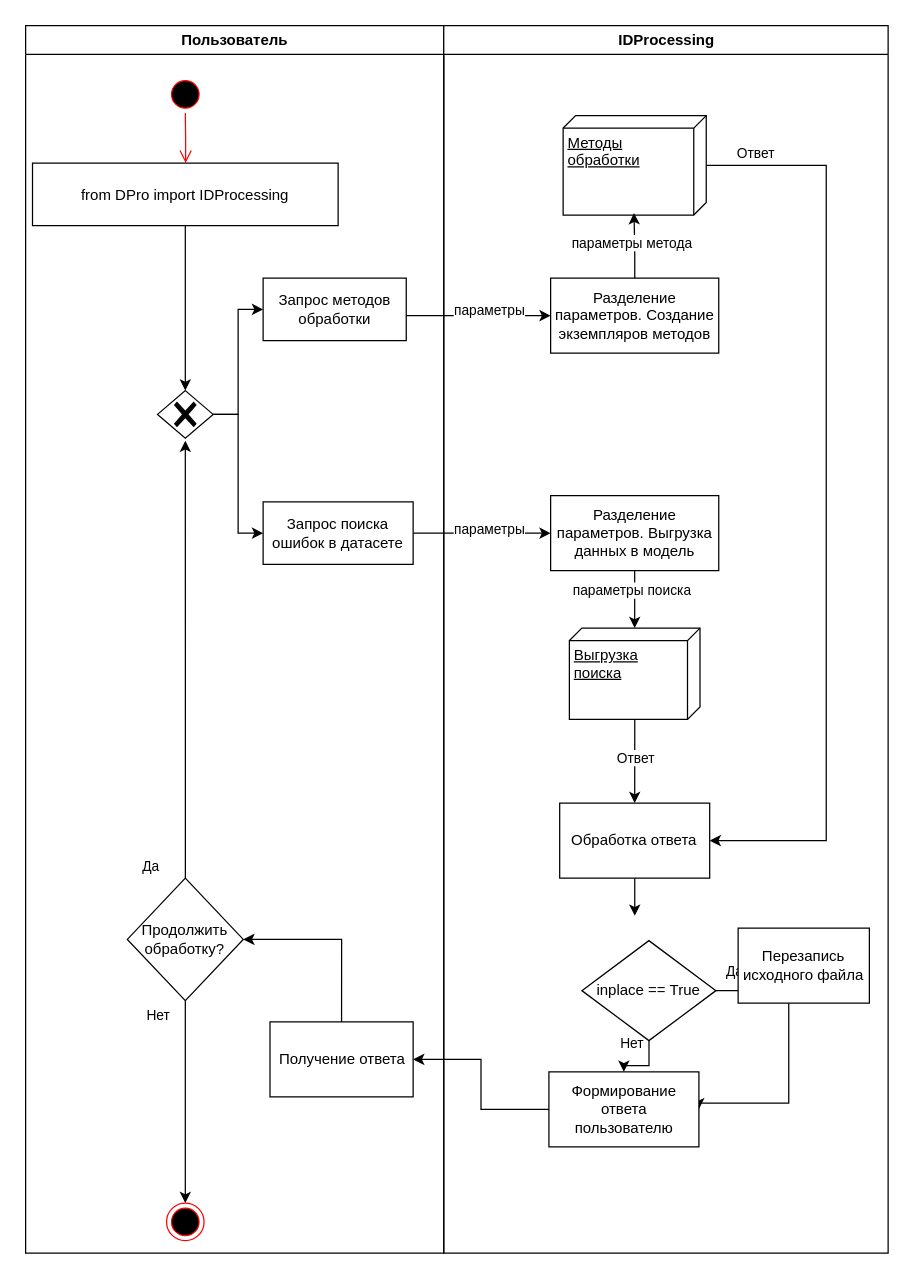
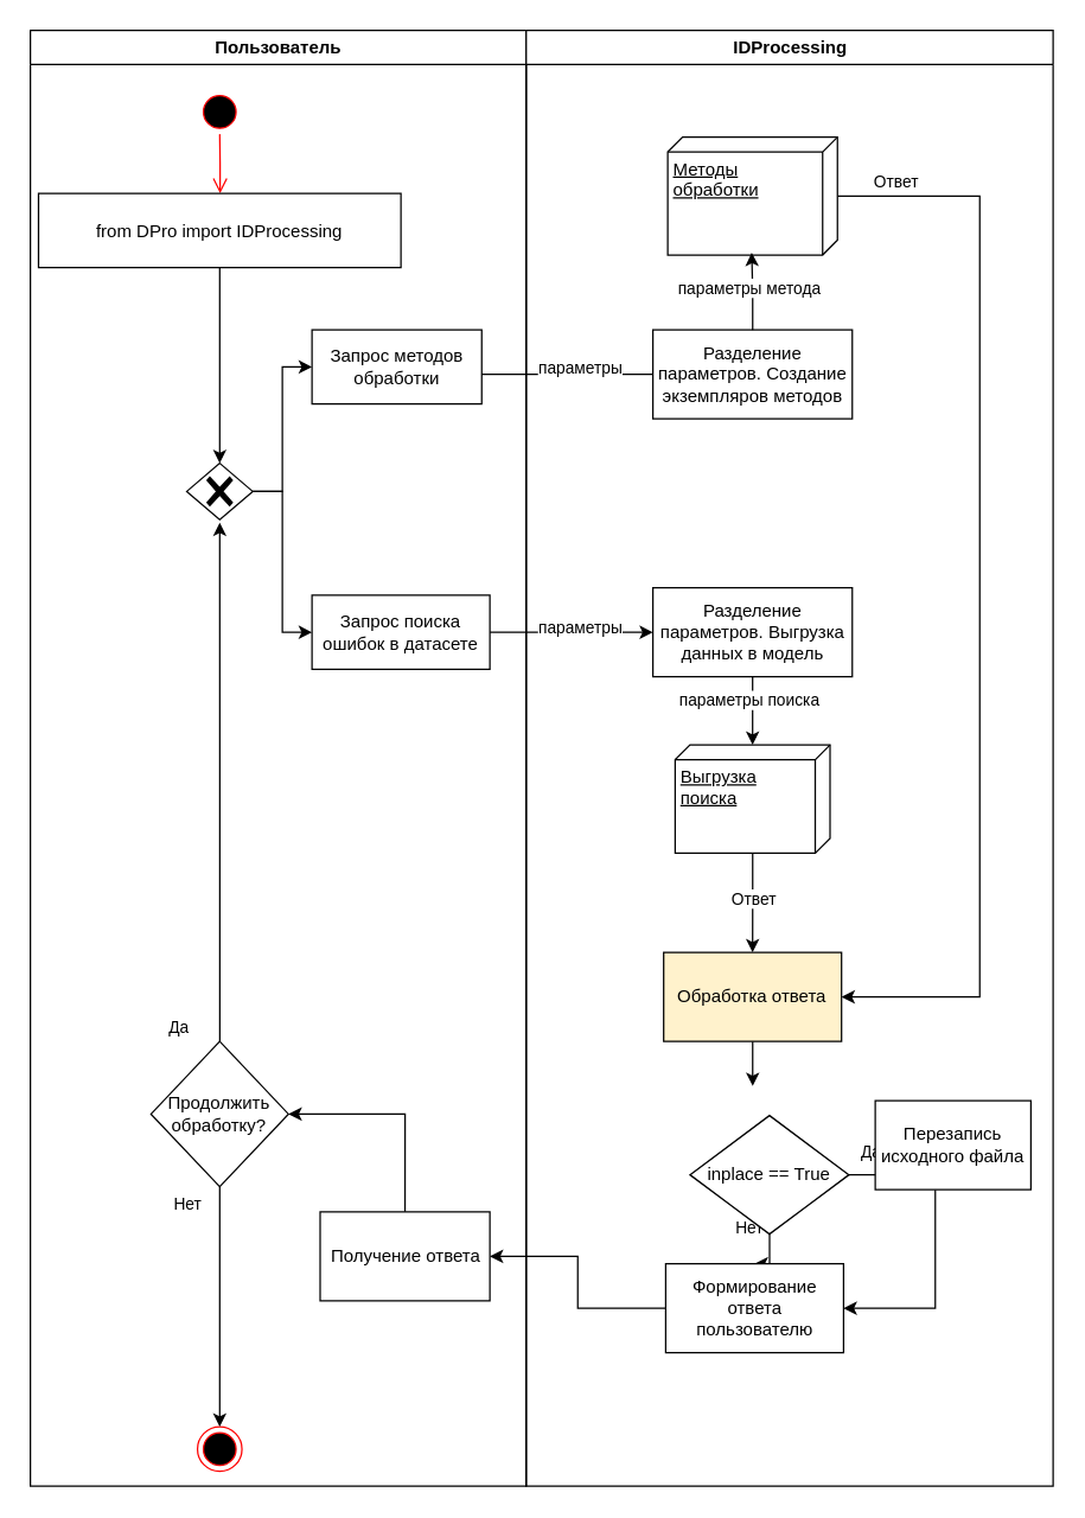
- <mxCell id="43" style="edgeStyle=orthogonalEdgeStyle;rounded=0;orthogonalLoop=1;jettySize=auto;html=1;entryX=0;entryY=0.5;entryDx=0;entryDy=0;" edge="1" parent="1" source="8" target="27"><mxGeometry relative="1" as="geometry"><Array as="points"><mxPoint x="350" y="252" /><mxPoint x="350" y="252" /></Array></mxGeometry></mxCell>
+ <mxCell id="43" style="edgeStyle=orthogonalEdgeStyle;rounded=0;orthogonalLoop=1;jettySize=auto;html=1;entryX=0;entryY=0.5;entryDx=0;entryDy=0;endArrow=none;" edge="1" parent="1" source="8" target="27"><mxGeometry relative="1" as="geometry"><Array as="points"><mxPoint x="350" y="252" /><mxPoint x="350" y="252" /></Array></mxGeometry></mxCell>
- <mxCell id="34" value="Обработка ответа" style="rounded=0;whiteSpace=wrap;html=1;" vertex="1" parent="20"><mxGeometry x="92.75" y="622" width="120" height="60" as="geometry" /></mxCell>
+ <mxCell id="34" value="Обработка ответа" style="rounded=0;whiteSpace=wrap;html=1;fillColor=#fff2cc;" vertex="1" parent="20"><mxGeometry x="92.75" y="622" width="120" height="60" as="geometry" /></mxCell>
- <mxCell id="42" value="Формирование ответа пользователю" style="rounded=0;whiteSpace=wrap;html=1;" vertex="1" parent="20"><mxGeometry x="84.13" y="837" width="120" height="60" as="geometry" /></mxCell>
+ <mxCell id="42" value="Формирование ответа пользователю" style="rounded=0;whiteSpace=wrap;html=1;" vertex="1" parent="20"><mxGeometry x="94.13" y="832" width="120" height="60" as="geometry" /></mxCell>
